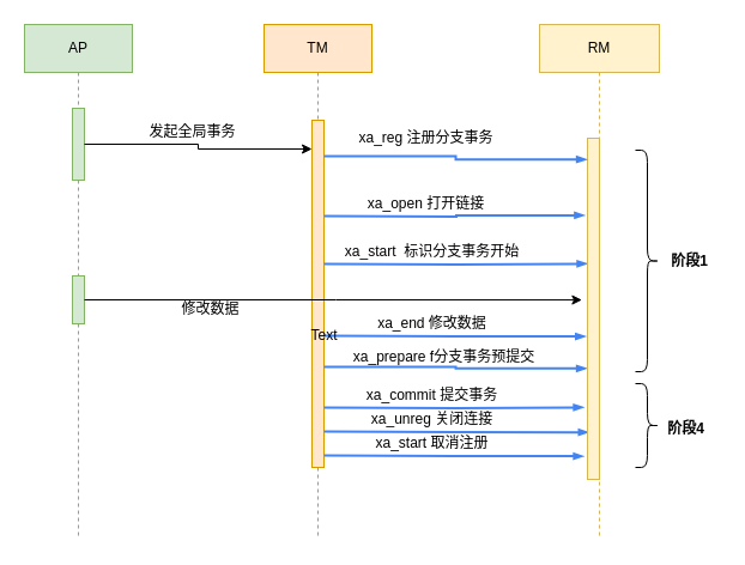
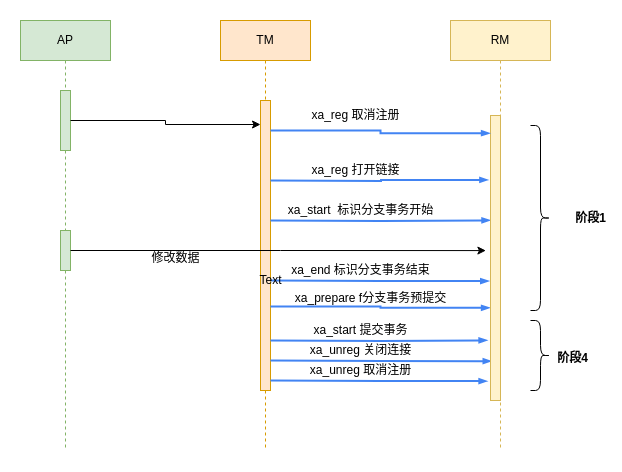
- <mxCell id="18" value="发起全局事务" style="text;html=1;align=center;verticalAlign=middle;resizable=0;points=[];autosize=1;strokeColor=none;fillColor=none;" vertex="1" parent="1"><mxGeometry x="115" y="100" width="90" height="20" as="geometry" /></mxCell>
- <mxCell id="20" value="xa_reg 注册分支事务" style="text;html=1;align=center;verticalAlign=middle;resizable=0;points=[];autosize=1;strokeColor=none;fillColor=none;" vertex="1" parent="1"><mxGeometry x="290" y="105" width="130" height="20" as="geometry" /></mxCell>
+ <mxCell id="20" value="xa_reg 取消注册" style="text;html=1;align=center;verticalAlign=middle;resizable=0;points=[];autosize=1;strokeColor=none;fillColor=none;" vertex="1" parent="1"><mxGeometry x="290" y="105" width="130" height="20" as="geometry" /></mxCell>
- <mxCell id="21" value="xa_open 打开链接" style="text;html=1;align=center;verticalAlign=middle;resizable=0;points=[];autosize=1;strokeColor=none;fillColor=none;" vertex="1" parent="1"><mxGeometry x="300" y="160" width="110" height="20" as="geometry" /></mxCell>
+ <mxCell id="21" value="xa_reg 打开链接" style="text;html=1;align=center;verticalAlign=middle;resizable=0;points=[];autosize=1;strokeColor=none;fillColor=none;" vertex="1" parent="1"><mxGeometry x="300" y="160" width="110" height="20" as="geometry" /></mxCell>
- <mxCell id="31" value="&lt;b&gt;阶段1&lt;/b&gt;" style="text;html=1;align=center;verticalAlign=middle;resizable=0;points=[];autosize=1;strokeColor=none;fillColor=none;" vertex="1" parent="1"><mxGeometry x="550" y="208" width="50" height="20" as="geometry" /></mxCell>
+ <mxCell id="31" value="&lt;b&gt;阶段1&lt;/b&gt;" style="text;html=1;align=center;verticalAlign=middle;resizable=0;points=[];autosize=1;strokeColor=none;fillColor=none;" vertex="1" parent="1"><mxGeometry x="565" y="208" width="50" height="20" as="geometry" /></mxCell>
- <mxCell id="26" value="xa_end 修改数据" style="text;html=1;align=center;verticalAlign=middle;resizable=0;points=[];autosize=1;strokeColor=none;fillColor=none;" vertex="1" parent="1"><mxGeometry x="285" y="260" width="150" height="20" as="geometry" /></mxCell>
+ <mxCell id="26" value="xa_end 标识分支事务结束" style="text;html=1;align=center;verticalAlign=middle;resizable=0;points=[];autosize=1;strokeColor=none;fillColor=none;" vertex="1" parent="1"><mxGeometry x="285" y="260" width="150" height="20" as="geometry" /></mxCell>
- <mxCell id="28" value="xa_commit 提交事务" style="text;html=1;align=center;verticalAlign=middle;resizable=0;points=[];autosize=1;strokeColor=none;fillColor=none;" vertex="1" parent="1"><mxGeometry x="300" y="320" width="120" height="20" as="geometry" /></mxCell>
+ <mxCell id="28" value="xa_start 提交事务" style="text;html=1;align=center;verticalAlign=middle;resizable=0;points=[];autosize=1;strokeColor=none;fillColor=none;" vertex="1" parent="1"><mxGeometry x="300" y="320" width="120" height="20" as="geometry" /></mxCell>
- <mxCell id="30" value="xa_start 取消注册" style="text;html=1;align=center;verticalAlign=middle;resizable=0;points=[];autosize=1;strokeColor=none;fillColor=none;" vertex="1" parent="1"><mxGeometry x="300" y="360" width="120" height="20" as="geometry" /></mxCell>
+ <mxCell id="30" value="xa_unreg 取消注册" style="text;html=1;align=center;verticalAlign=middle;resizable=0;points=[];autosize=1;strokeColor=none;fillColor=none;" vertex="1" parent="1"><mxGeometry x="300" y="360" width="120" height="20" as="geometry" /></mxCell>
